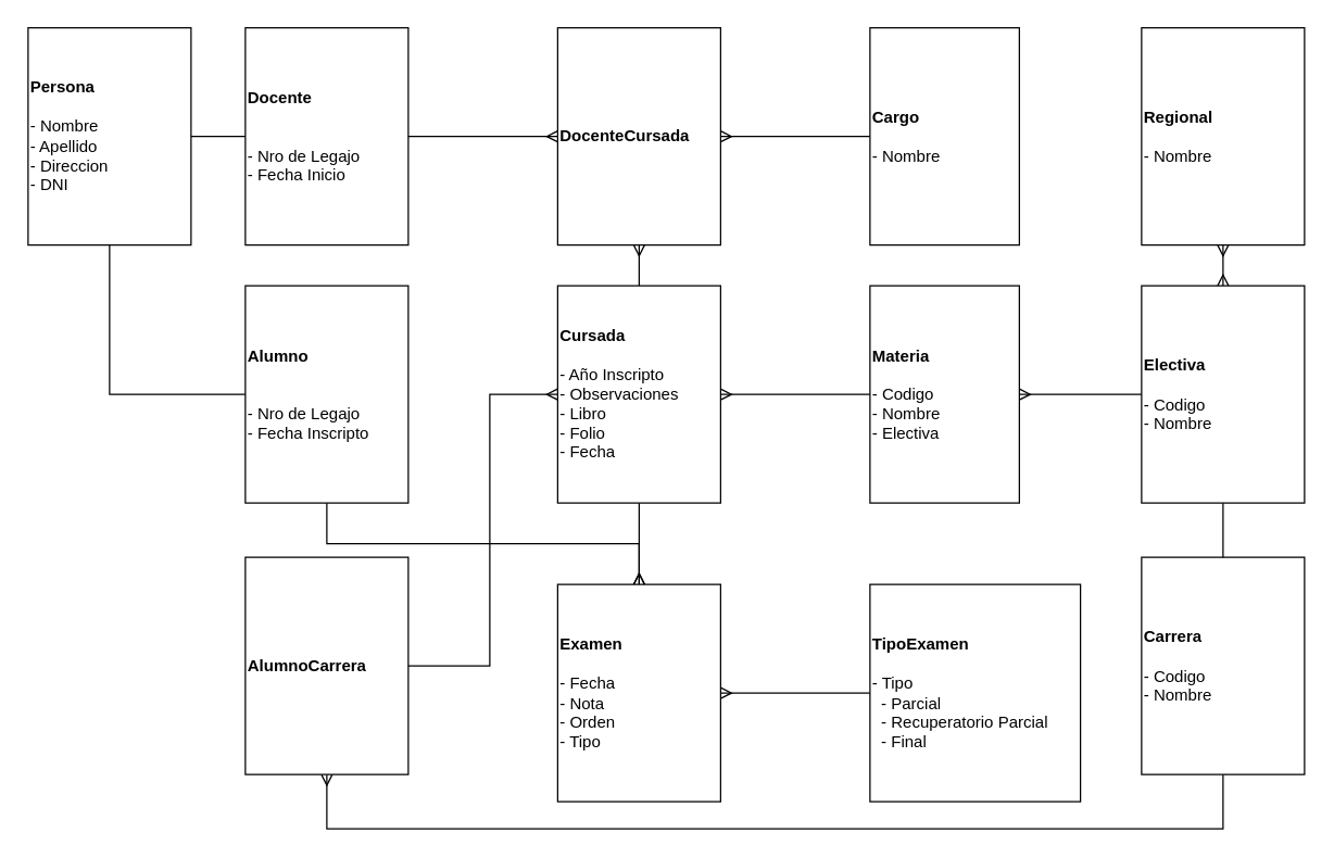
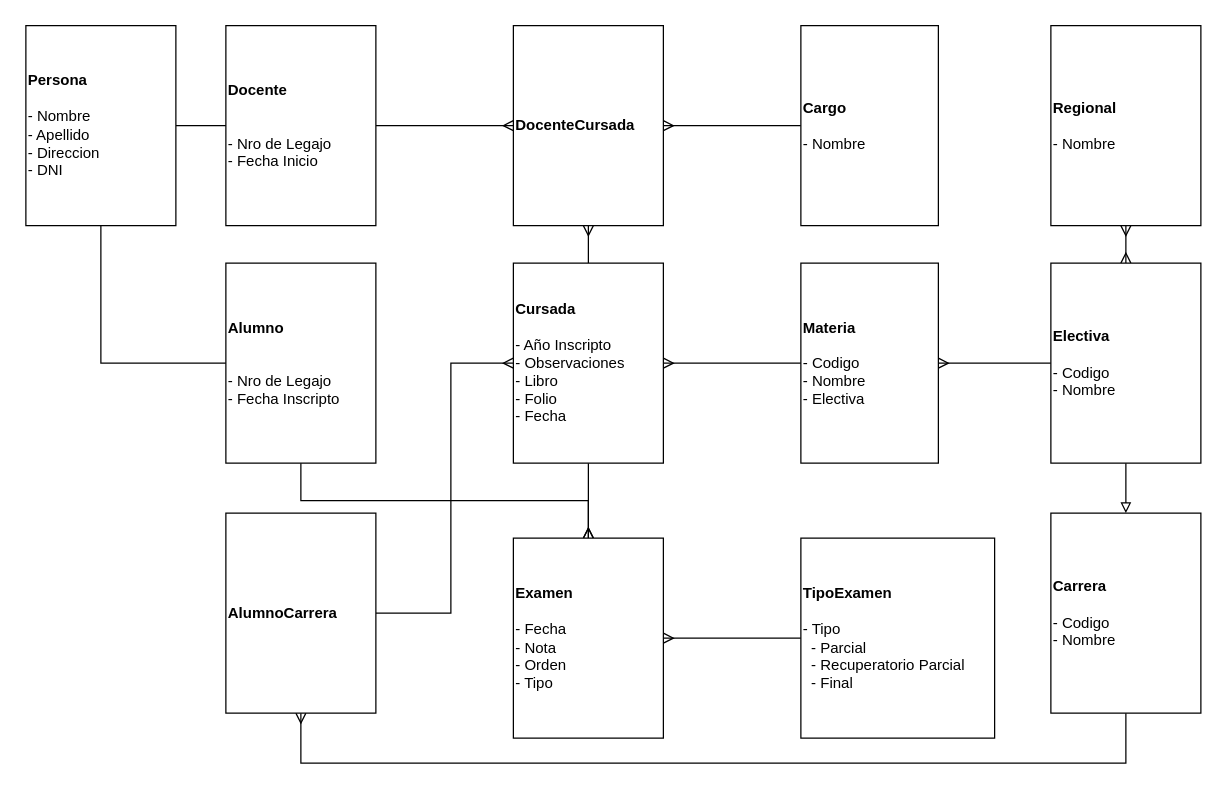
- <mxCell id="26" style="edgeStyle=orthogonalEdgeStyle;rounded=0;orthogonalLoop=1;jettySize=auto;html=1;exitX=0.5;exitY=1;exitDx=0;exitDy=0;entryX=0.5;entryY=0;entryDx=0;entryDy=0;startArrow=none;startFill=0;endArrow=none;endFill=0;" edge="1" parent="1" source="27" target="9"><mxGeometry relative="1" as="geometry" /></mxCell>
+ <mxCell id="26" style="edgeStyle=orthogonalEdgeStyle;rounded=0;orthogonalLoop=1;jettySize=auto;html=1;exitX=0.5;exitY=1;exitDx=0;exitDy=0;entryX=0.5;entryY=0;entryDx=0;entryDy=0;startArrow=none;startFill=0;endArrow=block;endFill=0;" edge="1" parent="1" source="27" target="9"><mxGeometry relative="1" as="geometry" /></mxCell>
